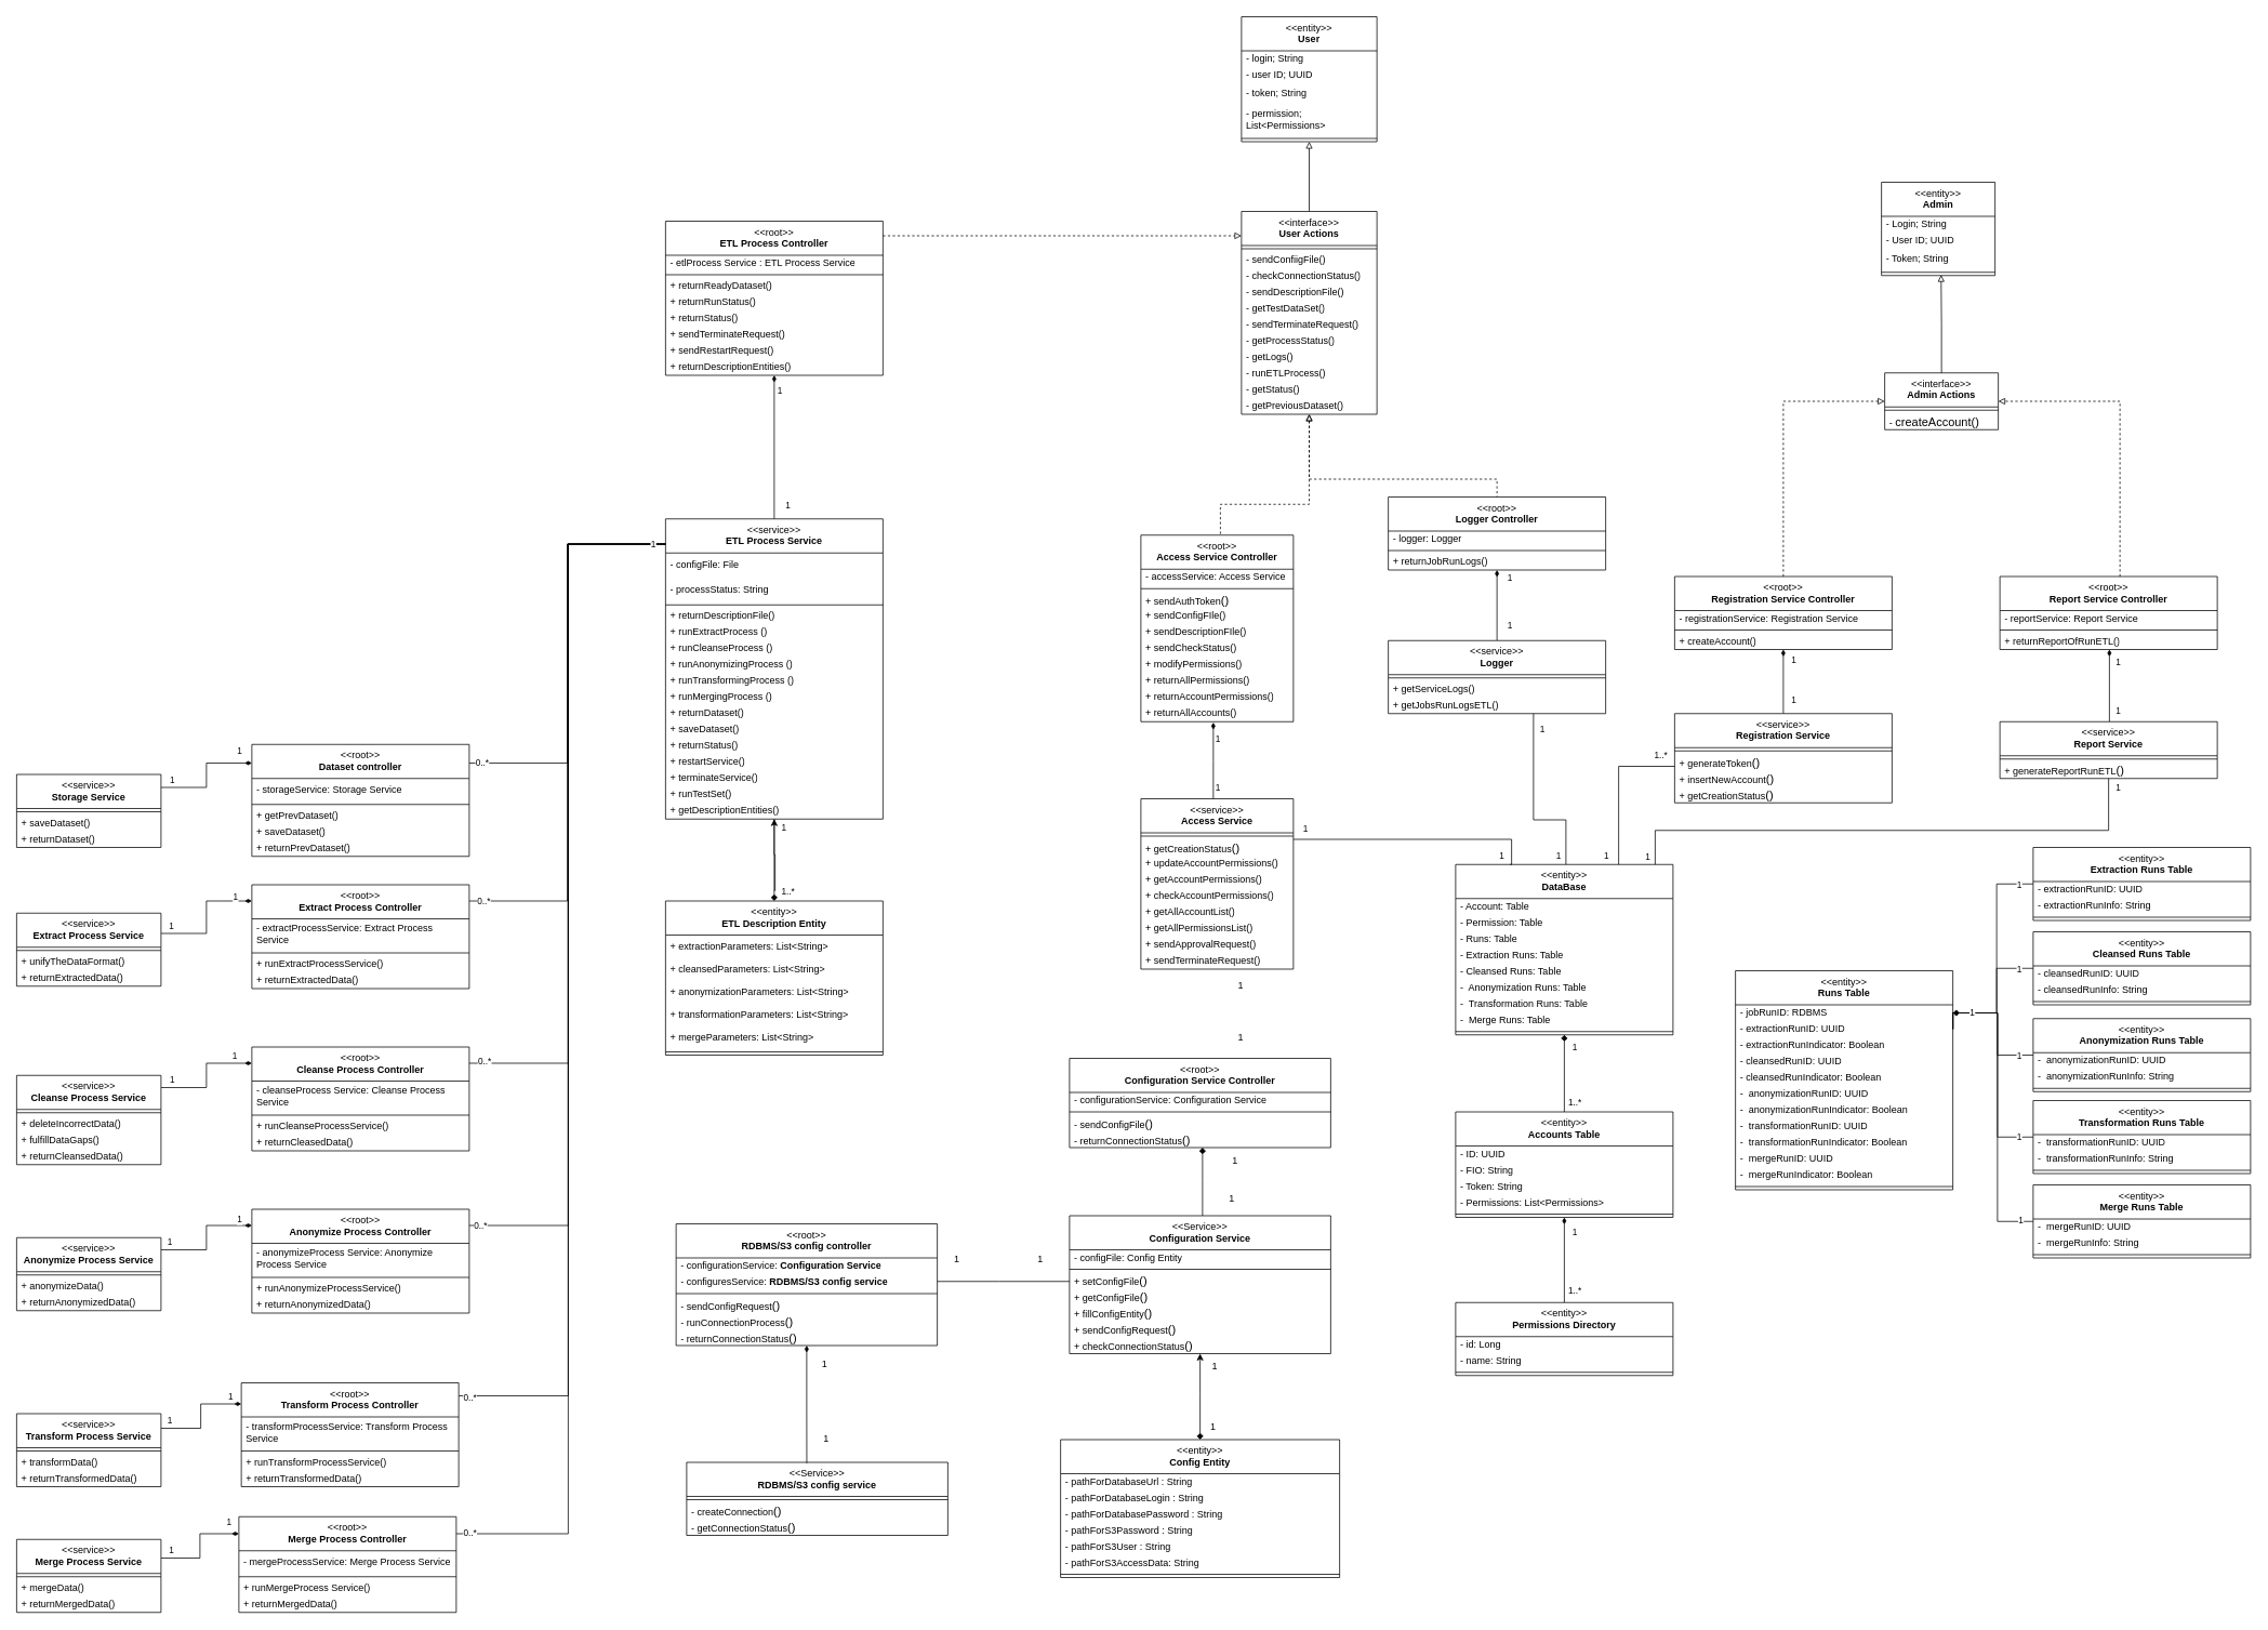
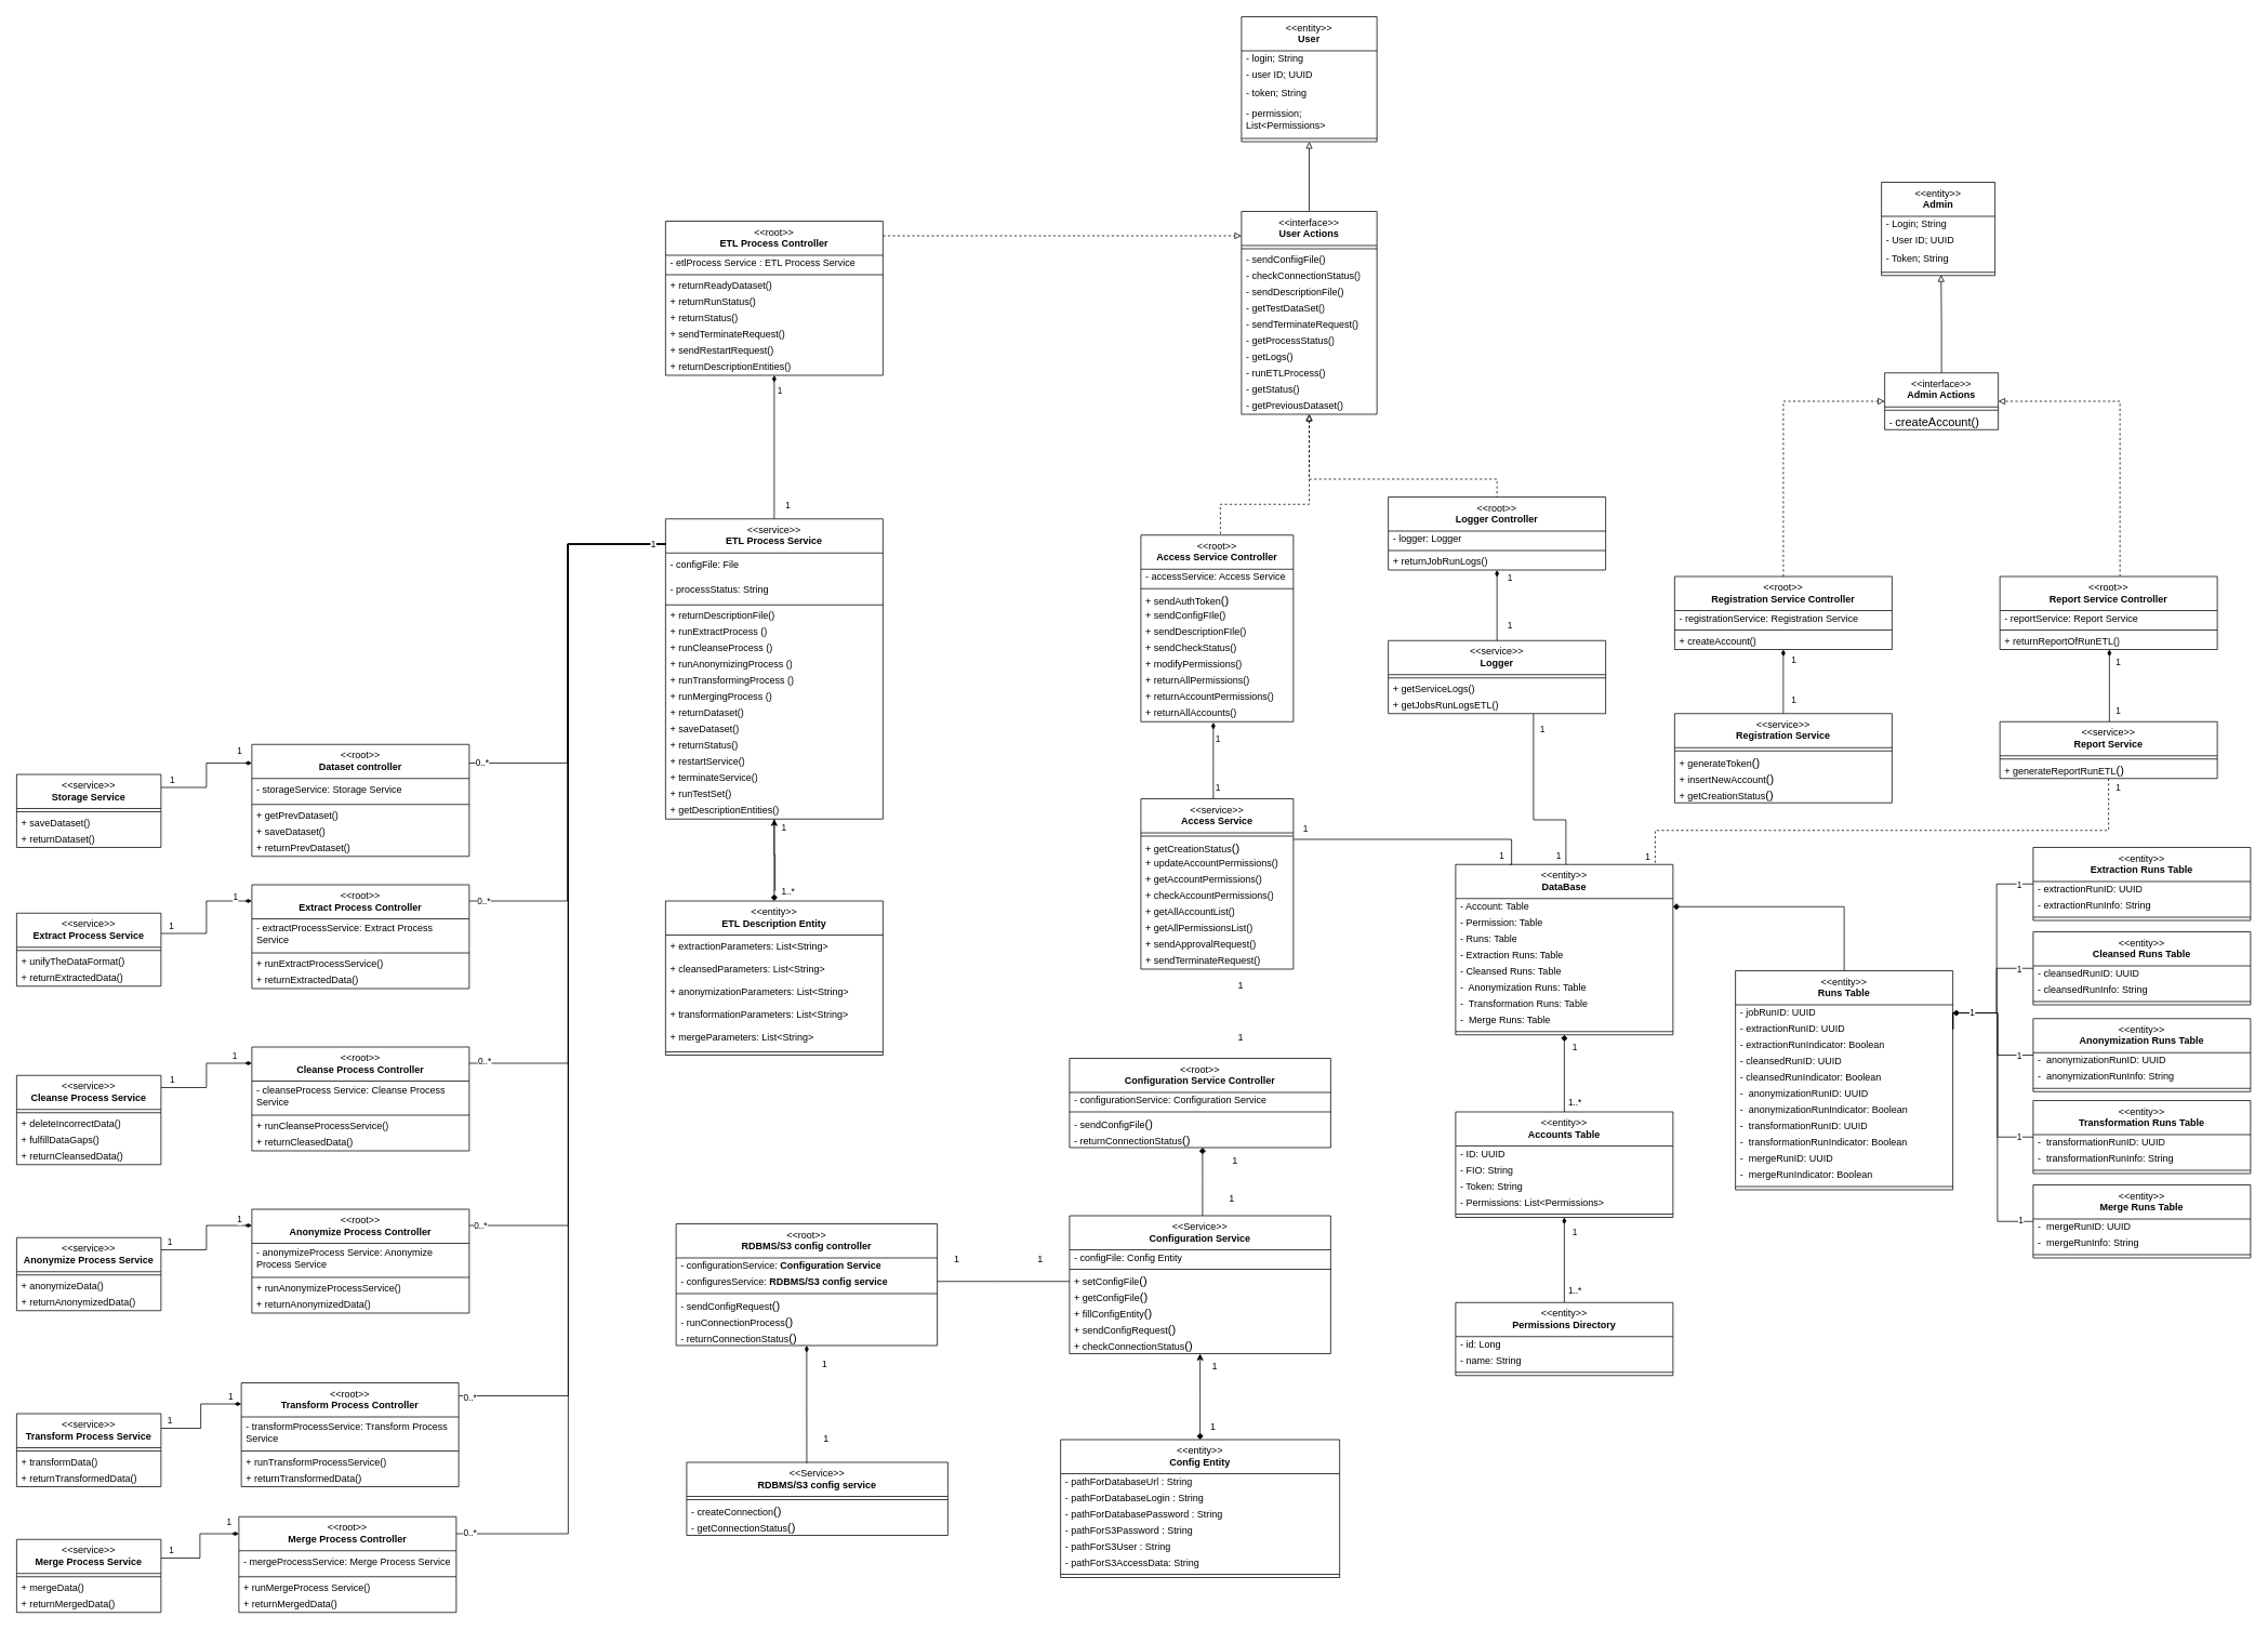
- <mxCell id="150" style="edgeStyle=orthogonalEdgeStyle;rounded=0;orthogonalLoop=1;jettySize=auto;html=1;endArrow=none;endFill=0;" parent="1" source="33" target="38" edge="1"><mxGeometry relative="1" as="geometry"><mxPoint x="2066" y="1063" as="targetPoint" /><Array as="points"><mxPoint x="1995" y="944" /></Array></mxGeometry></mxCell>
- <mxCell id="151" value="1" style="edgeLabel;html=1;align=center;verticalAlign=middle;resizable=0;points=[];" vertex="1" connectable="0" parent="150"><mxGeometry x="0.875" relative="1" as="geometry"><mxPoint x="-16" y="1" as="offset" /></mxGeometry></mxCell>
- <mxCell id="152" value="1..*" style="edgeLabel;html=1;align=center;verticalAlign=middle;resizable=0;points=[];" vertex="1" connectable="0" parent="150"><mxGeometry x="-0.812" y="-2" relative="1" as="geometry"><mxPoint y="-12" as="offset" /></mxGeometry></mxCell>
- <mxCell id="53" style="edgeStyle=orthogonalEdgeStyle;rounded=0;orthogonalLoop=1;jettySize=auto;html=1;endArrow=none;endFill=0;" parent="1" source="59" target="38" edge="1"><mxGeometry relative="1" as="geometry"><Array as="points"><mxPoint x="2599" y="1023" /><mxPoint x="2040" y="1023" /></Array></mxGeometry></mxCell>
+ <mxCell id="53" style="edgeStyle=orthogonalEdgeStyle;rounded=0;orthogonalLoop=1;jettySize=auto;html=1;endArrow=none;endFill=0;dashed=1;" parent="1" source="59" target="38" edge="1"><mxGeometry relative="1" as="geometry"><Array as="points"><mxPoint x="2599" y="1023" /><mxPoint x="2040" y="1023" /></Array></mxGeometry></mxCell>
+ <mxCell id="62" style="edgeStyle=orthogonalEdgeStyle;rounded=0;orthogonalLoop=1;jettySize=auto;html=1;entryX=1;entryY=0.5;entryDx=0;entryDy=0;endArrow=diamond;endFill=1;" parent="1" source="63" target="39" edge="1"><mxGeometry relative="1" as="geometry" /></mxCell>
- <mxCell id="64" value="- jobRunID: RDBMS" style="text;html=1;strokeColor=none;fillColor=none;align=left;verticalAlign=middle;spacingLeft=4;spacingRight=4;overflow=hidden;rotatable=0;points=[[0,0.5],[1,0.5]];portConstraint=eastwest;whiteSpace=wrap;" vertex="1" parent="63"><mxGeometry y="42" width="268" height="20" as="geometry" /></mxCell>
+ <mxCell id="64" value="- jobRunID: UUID" style="text;html=1;strokeColor=none;fillColor=none;align=left;verticalAlign=middle;spacingLeft=4;spacingRight=4;overflow=hidden;rotatable=0;points=[[0,0.5],[1,0.5]];portConstraint=eastwest;whiteSpace=wrap;" vertex="1" parent="63"><mxGeometry y="42" width="268" height="20" as="geometry" /></mxCell>
